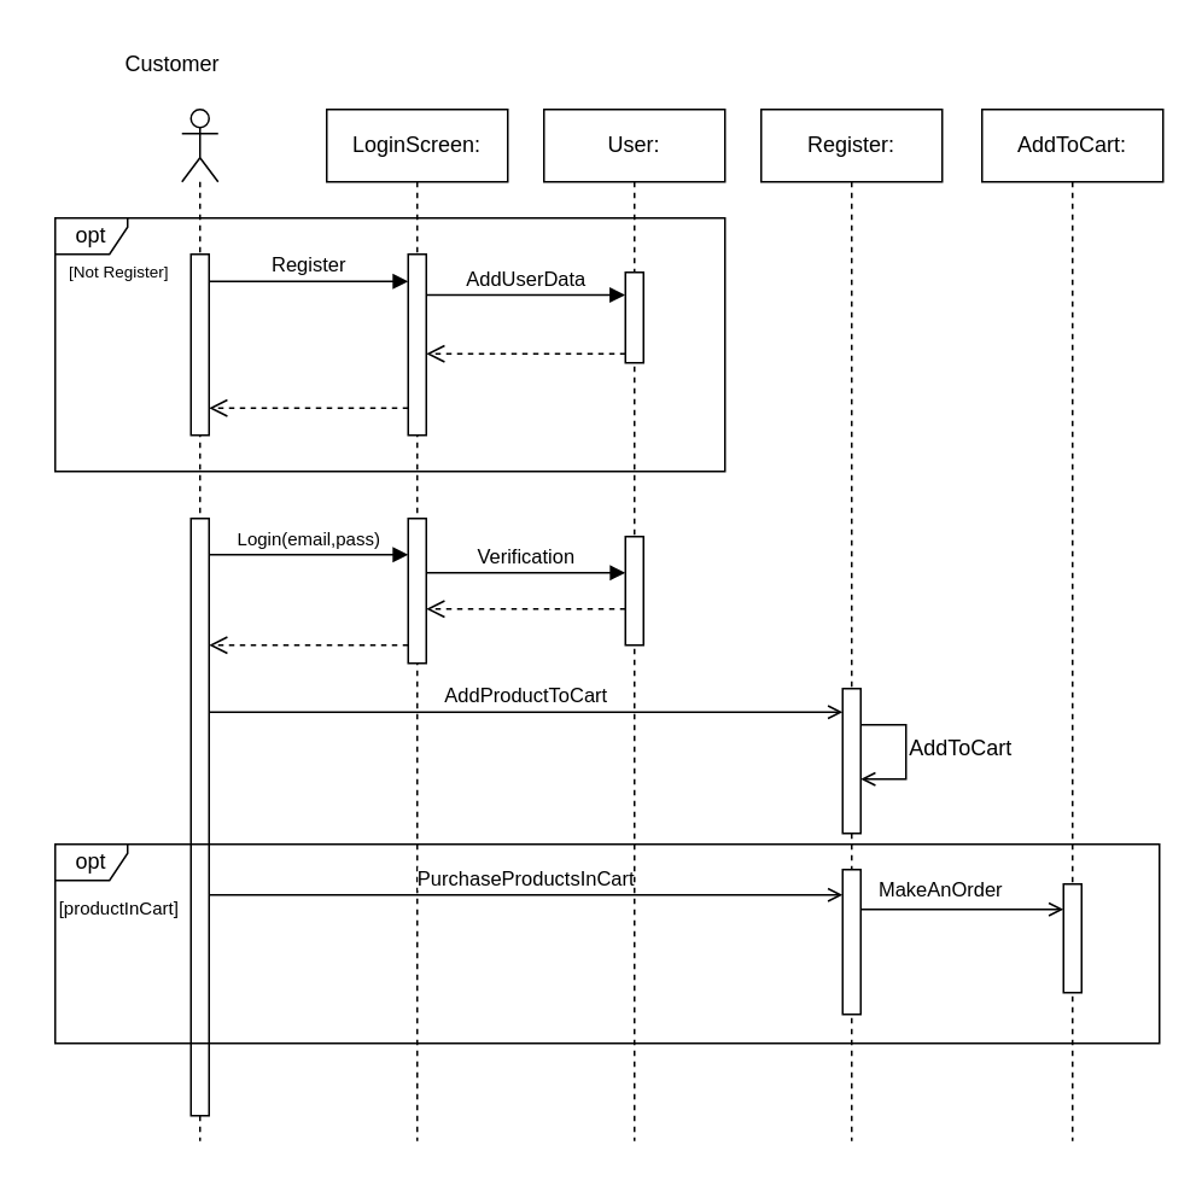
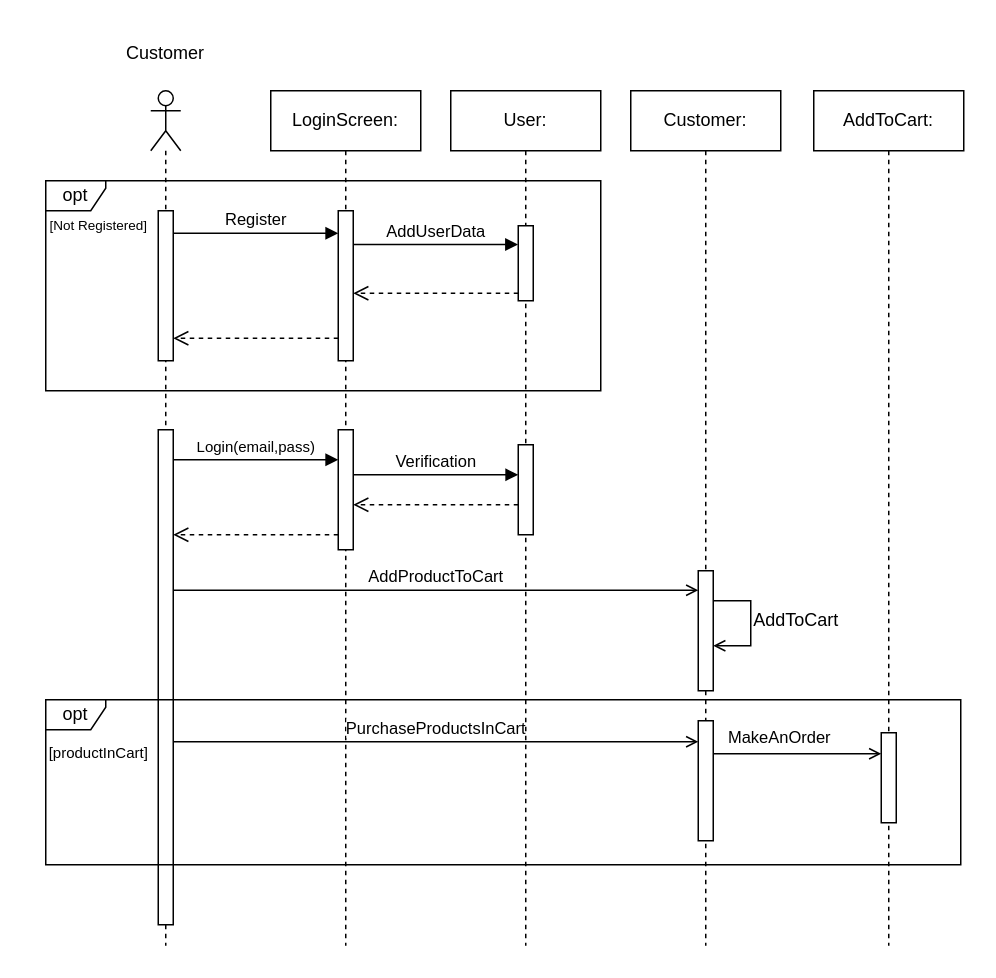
- <mxCell id="6" value="Customer" style="text;html=1;strokeColor=none;fillColor=none;align=center;verticalAlign=middle;whiteSpace=wrap;rounded=0;" parent="1" vertex="1"><mxGeometry x="65" y="20" width="60" height="30" as="geometry" /></mxCell>
+ <mxCell id="6" value="Customer" style="text;html=1;strokeColor=none;fillColor=none;align=center;verticalAlign=middle;whiteSpace=wrap;rounded=0;" parent="1" vertex="1"><mxGeometry x="80" y="20" width="60" height="30" as="geometry" /></mxCell>
- <mxCell id="13" value="Register:" style="shape=umlLifeline;perimeter=lifelinePerimeter;whiteSpace=wrap;html=1;container=1;dropTarget=0;collapsible=0;recursiveResize=0;outlineConnect=0;portConstraint=eastwest;newEdgeStyle={&quot;curved&quot;:0,&quot;rounded&quot;:0};" parent="1" vertex="1"><mxGeometry x="420" y="60" width="100" height="570" as="geometry" /></mxCell>
+ <mxCell id="13" value="Customer:" style="shape=umlLifeline;perimeter=lifelinePerimeter;whiteSpace=wrap;html=1;container=1;dropTarget=0;collapsible=0;recursiveResize=0;outlineConnect=0;portConstraint=eastwest;newEdgeStyle={&quot;curved&quot;:0,&quot;rounded&quot;:0};" parent="1" vertex="1"><mxGeometry x="420" y="60" width="100" height="570" as="geometry" /></mxCell>
- <mxCell id="25" value="[Not Register]" style="text;html=1;align=center;verticalAlign=middle;resizable=0;points=[];autosize=1;strokeColor=none;fillColor=none;fontSize=9;" parent="1" vertex="1"><mxGeometry x="20" y="140" width="90" height="20" as="geometry" /></mxCell>
+ <mxCell id="25" value="[Not Registered]" style="text;html=1;align=center;verticalAlign=middle;resizable=0;points=[];autosize=1;strokeColor=none;fillColor=none;fontSize=9;" parent="1" vertex="1"><mxGeometry x="20" y="140" width="90" height="20" as="geometry" /></mxCell>
